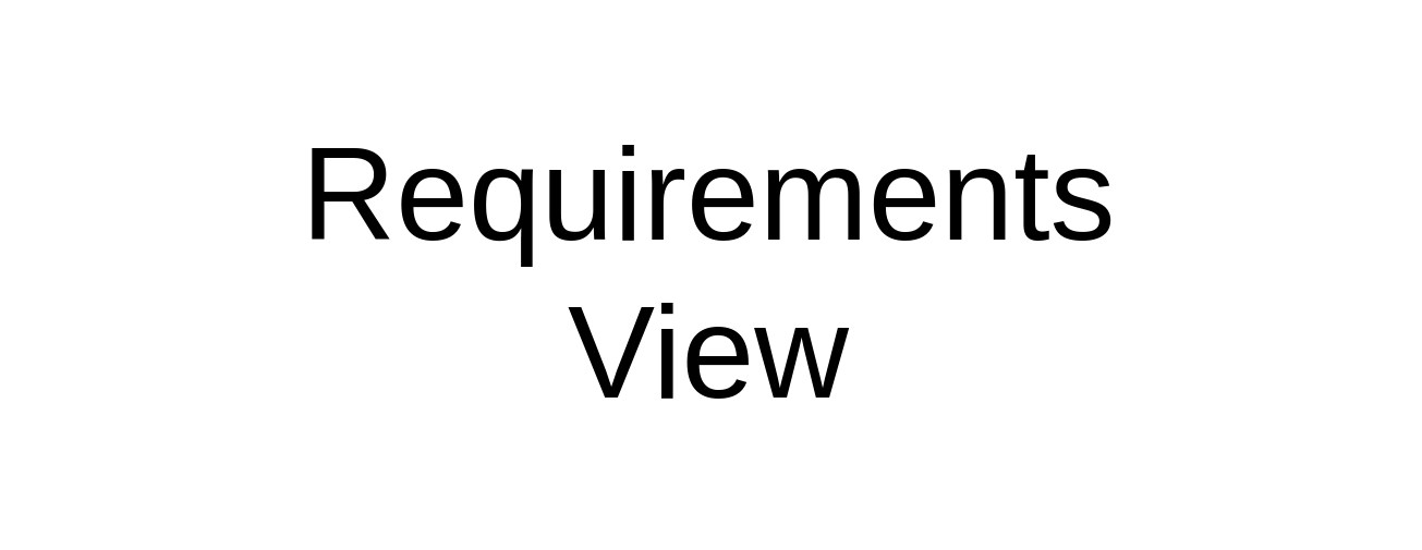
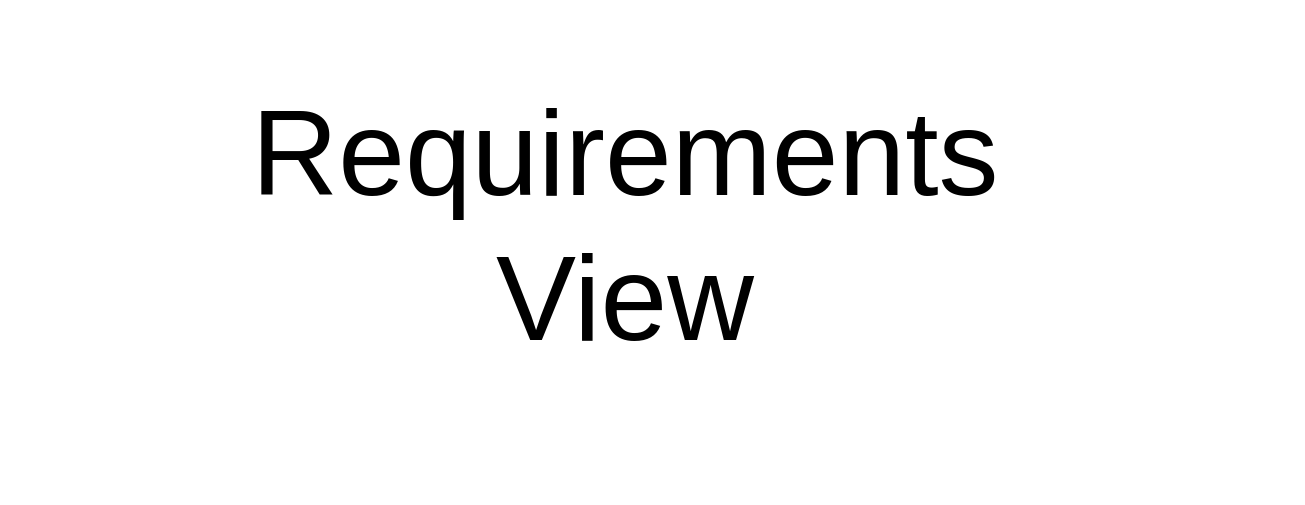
- <mxCell id="2" value="Requirements&lt;br&gt;View" style="text;html=1;strokeColor=none;fillColor=none;align=center;verticalAlign=middle;whiteSpace=wrap;rounded=0;fontSize=48;opacity=30;" vertex="1" parent="1"><mxGeometry x="20" y="20" width="480" height="160" as="geometry" /></mxCell>
+ <mxCell id="2" value="Requirements&lt;br&gt;View" style="text;html=1;strokeColor=none;fillColor=none;align=center;verticalAlign=middle;whiteSpace=wrap;rounded=0;fontSize=48;opacity=30;" vertex="1" parent="1"><mxGeometry x="10" y="10" width="480" height="160" as="geometry" /></mxCell>
